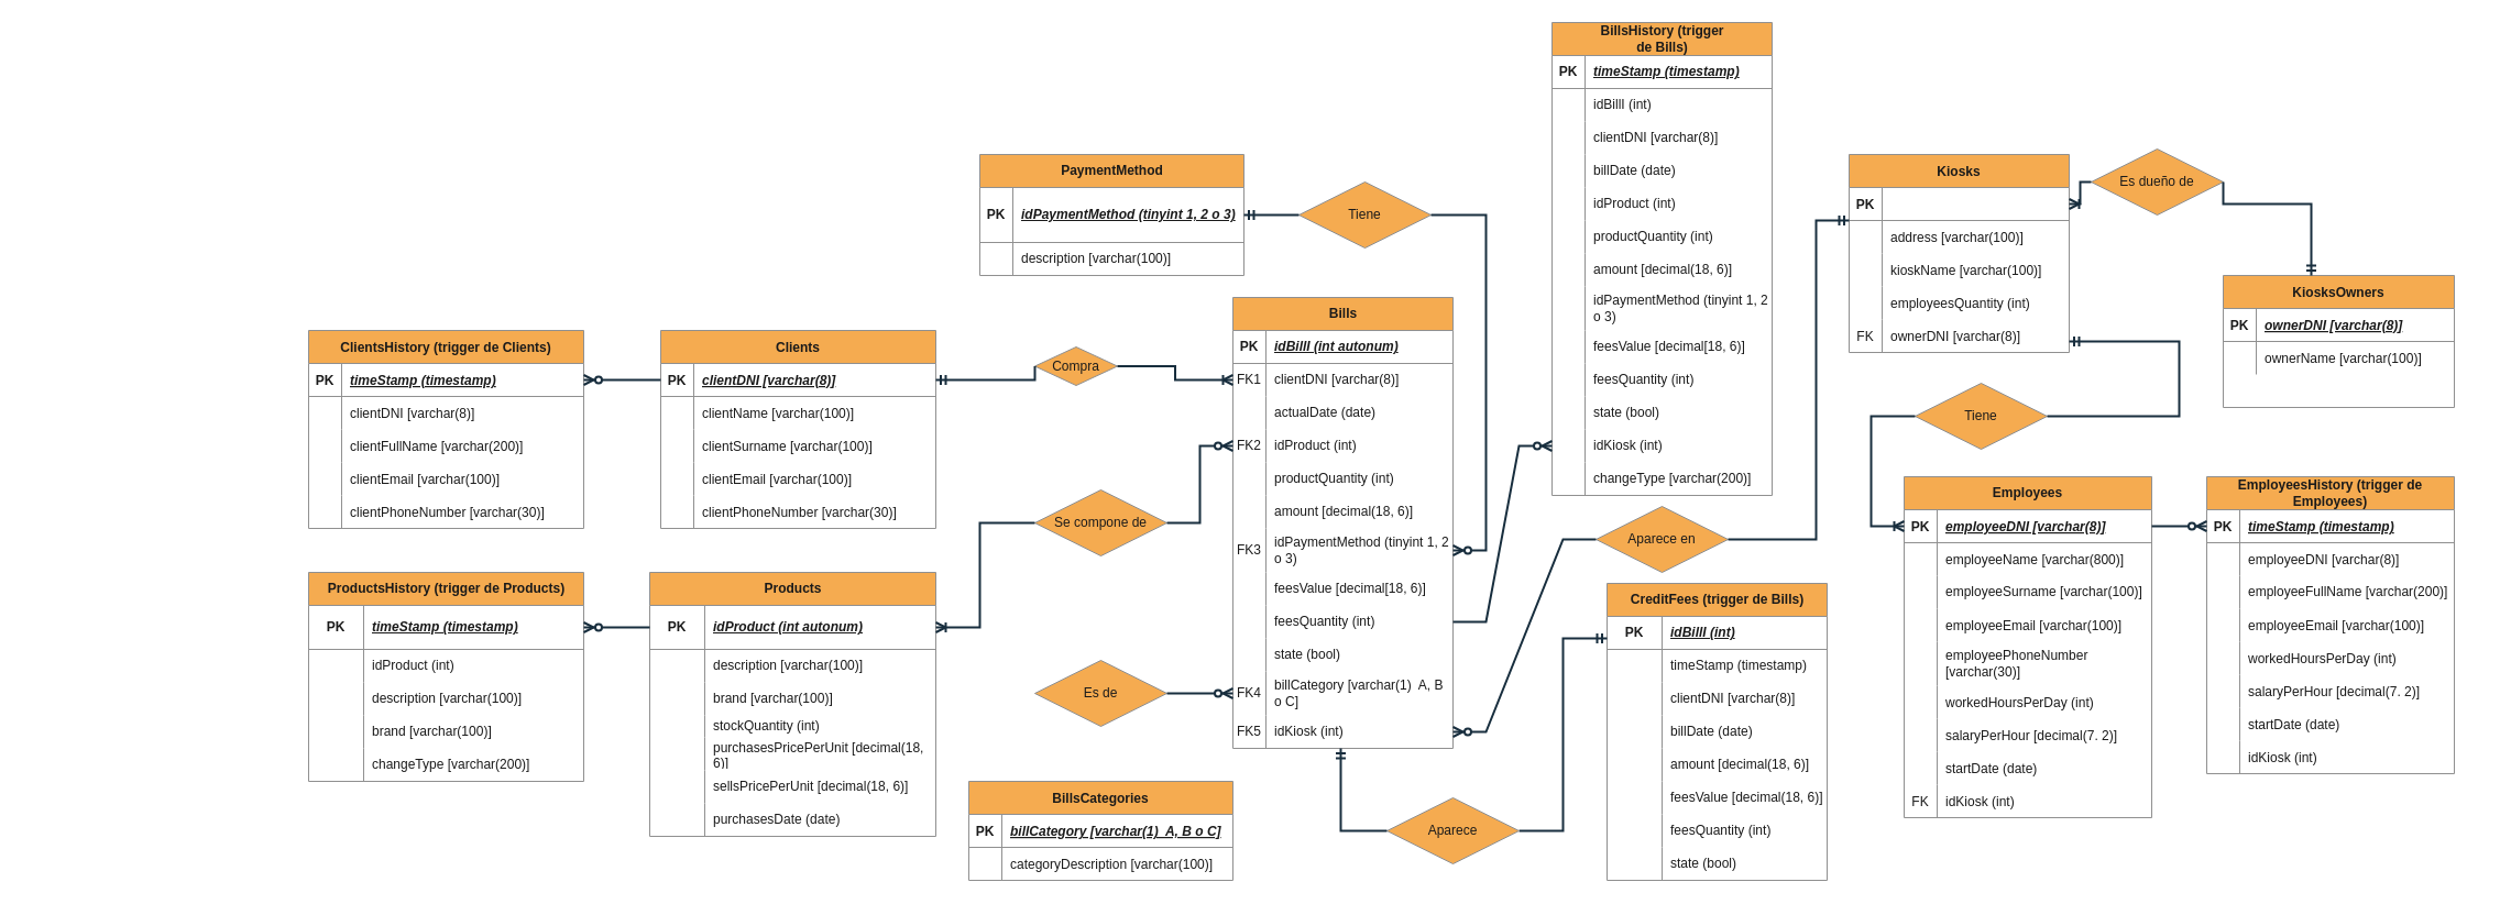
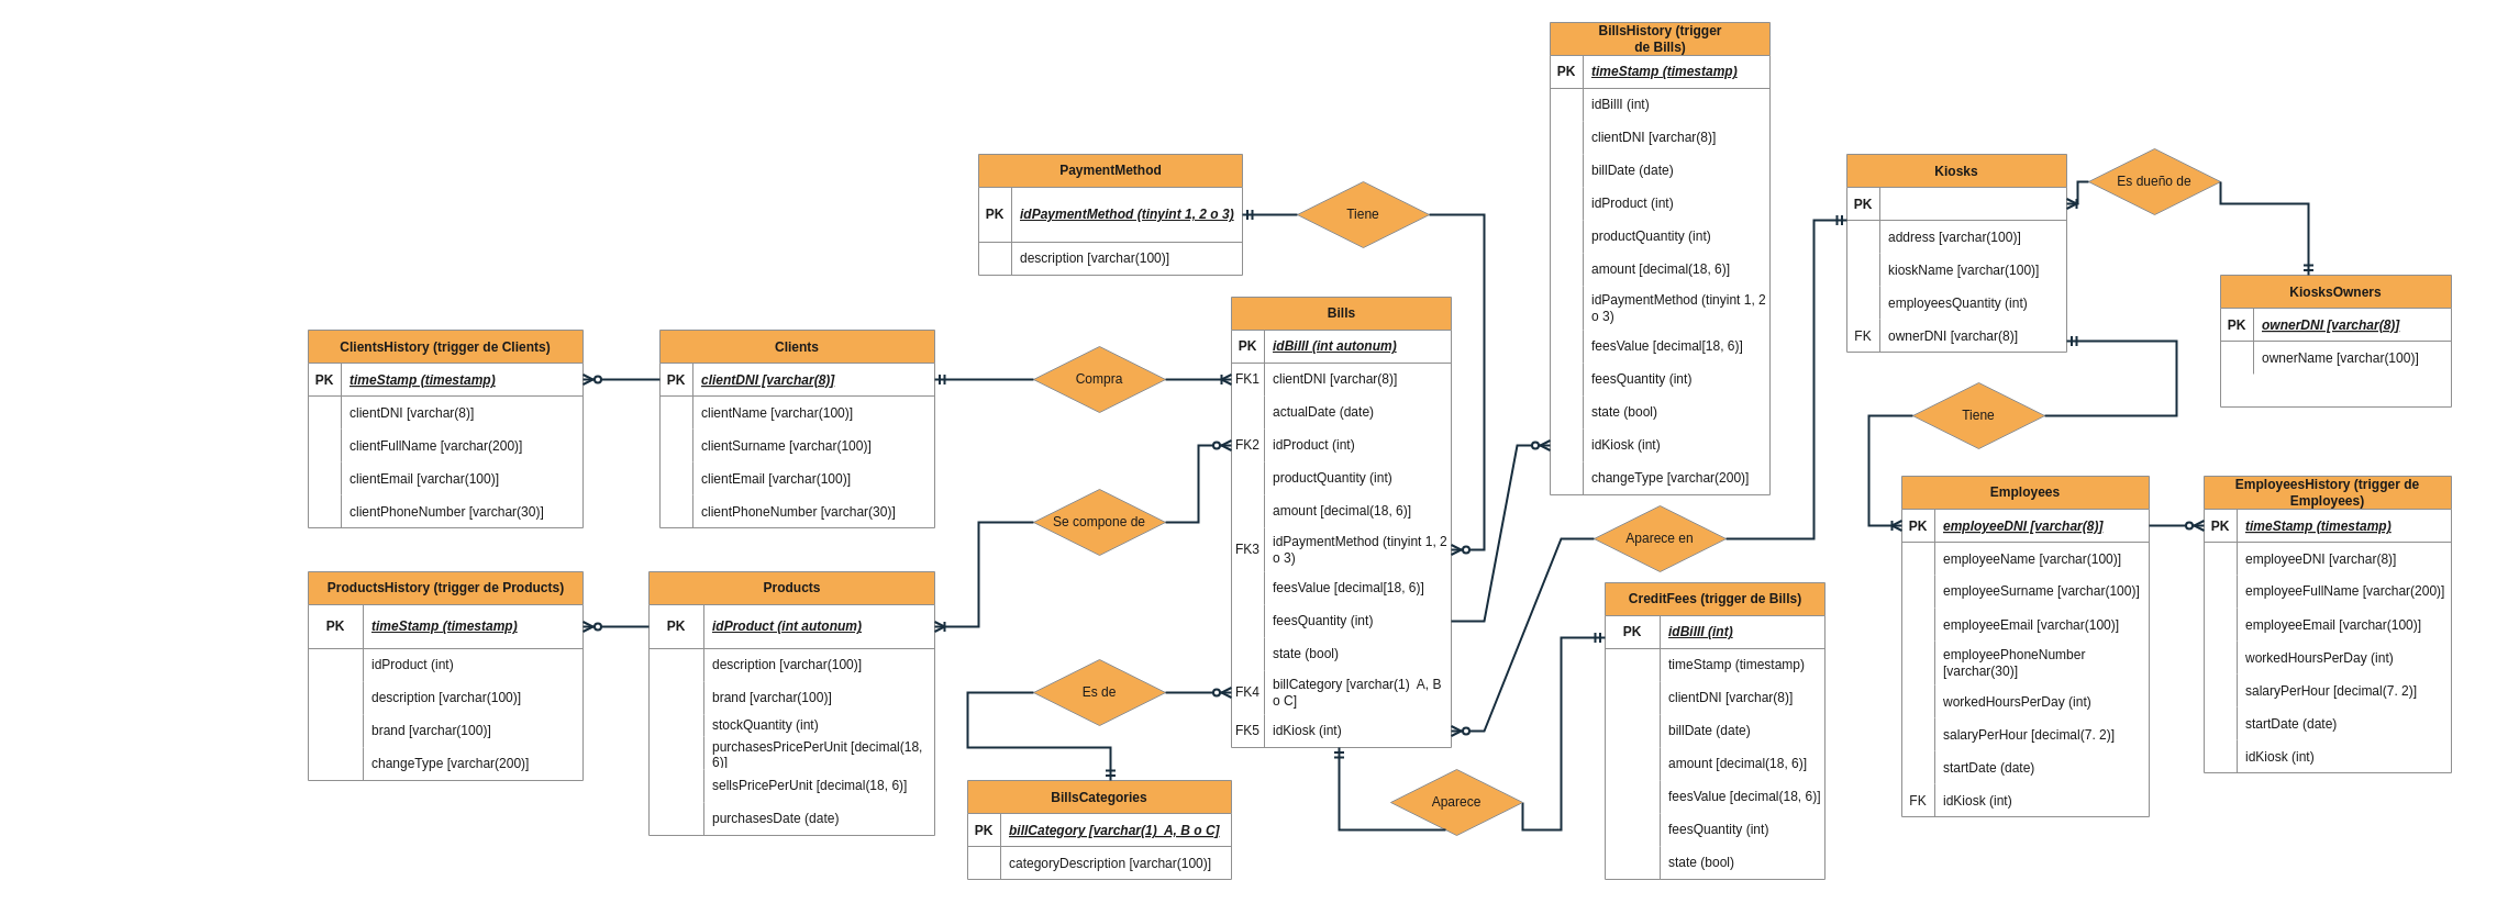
- <mxCell id="105" value="Compra" style="shape=rhombus;perimeter=rhombusPerimeter;whiteSpace=wrap;html=1;align=center;labelBackgroundColor=none;fillColor=#F5AB50;strokeColor=#909090;fontColor=#1A1A1A;" parent="1" vertex="1"><mxGeometry x="940" y="315" width="75" height="35" as="geometry" /></mxCell>
+ <mxCell id="105" value="Compra" style="shape=rhombus;perimeter=rhombusPerimeter;whiteSpace=wrap;html=1;align=center;labelBackgroundColor=none;fillColor=#F5AB50;strokeColor=#909090;fontColor=#1A1A1A;" parent="1" vertex="1"><mxGeometry x="940" y="315" width="120" height="60" as="geometry" /></mxCell>
- <mxCell id="129" value="employeeName [varchar(800)]" style="shape=partialRectangle;overflow=hidden;connectable=0;fillColor=none;top=0;left=0;bottom=0;right=0;align=left;spacingLeft=6;labelBackgroundColor=none;strokeColor=#909090;fontColor=#1A1A1A;" parent="127" vertex="1"><mxGeometry x="30" width="195" height="30" as="geometry"><mxRectangle width="195" height="30" as="alternateBounds" /></mxGeometry></mxCell>
+ <mxCell id="129" value="employeeName [varchar(100)]" style="shape=partialRectangle;overflow=hidden;connectable=0;fillColor=none;top=0;left=0;bottom=0;right=0;align=left;spacingLeft=6;labelBackgroundColor=none;strokeColor=#909090;fontColor=#1A1A1A;" parent="127" vertex="1"><mxGeometry x="30" width="195" height="30" as="geometry"><mxRectangle width="195" height="30" as="alternateBounds" /></mxGeometry></mxCell>
+ <mxCell id="159" value="" style="fontSize=12;html=1;endArrow=ERmandOne;rounded=0;edgeStyle=orthogonalEdgeStyle;strokeWidth=2;exitX=0;exitY=0.5;exitDx=0;exitDy=0;labelBackgroundColor=none;strokeColor=#182E3E;fontColor=default;" parent="1" source="158" target="151" edge="1"><mxGeometry width="100" height="100" relative="1" as="geometry"><mxPoint x="920" y="770" as="sourcePoint" /><mxPoint x="1070" y="740" as="targetPoint" /><Array as="points"><mxPoint x="880" y="630" /><mxPoint x="880" y="680" /><mxPoint x="1010" y="680" /></Array></mxGeometry></mxCell>
- <mxCell id="187" value="Aparece" style="shape=rhombus;perimeter=rhombusPerimeter;whiteSpace=wrap;html=1;align=center;labelBackgroundColor=none;fillColor=#F5AB50;strokeColor=#909090;fontColor=#1A1A1A;" parent="1" vertex="1"><mxGeometry x="1260" y="725" width="120" height="60" as="geometry" /></mxCell>
+ <mxCell id="187" value="Aparece" style="shape=rhombus;perimeter=rhombusPerimeter;whiteSpace=wrap;html=1;align=center;labelBackgroundColor=none;fillColor=#F5AB50;strokeColor=#909090;fontColor=#1A1A1A;" parent="1" vertex="1"><mxGeometry x="1265" y="700" width="120" height="60" as="geometry" /></mxCell>
